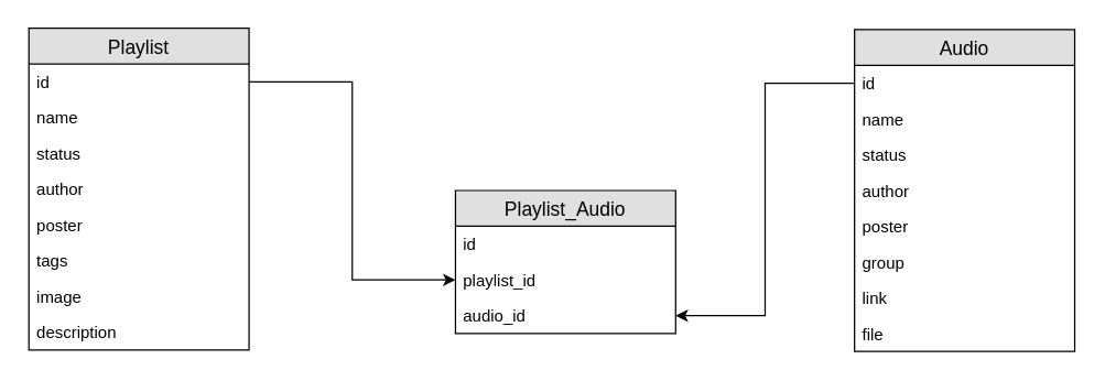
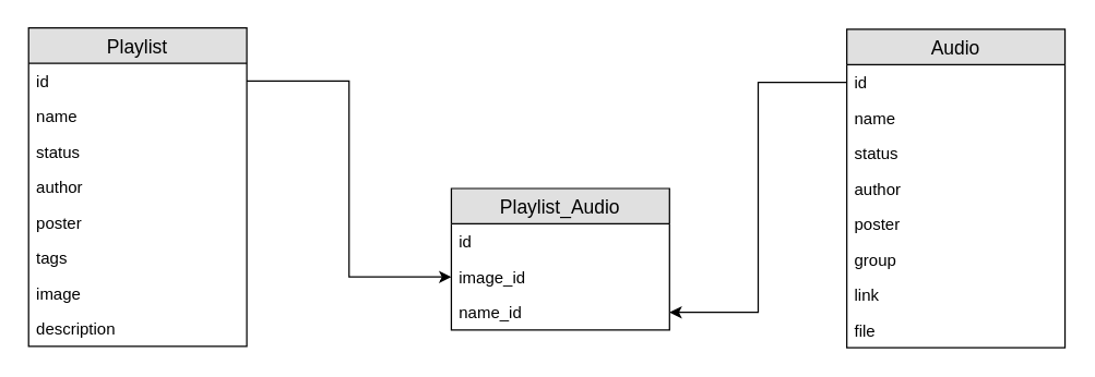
- <mxCell id="22" value="playlist_id" style="text;strokeColor=none;fillColor=none;spacingLeft=4;spacingRight=4;overflow=hidden;rotatable=0;points=[[0,0.5],[1,0.5]];portConstraint=eastwest;fontSize=12;" vertex="1" parent="20"><mxGeometry y="52" width="160" height="26" as="geometry" /></mxCell>
+ <mxCell id="22" value="image_id" style="text;strokeColor=none;fillColor=none;spacingLeft=4;spacingRight=4;overflow=hidden;rotatable=0;points=[[0,0.5],[1,0.5]];portConstraint=eastwest;fontSize=12;" vertex="1" parent="20"><mxGeometry y="52" width="160" height="26" as="geometry" /></mxCell>
- <mxCell id="23" value="audio_id" style="text;strokeColor=none;fillColor=none;spacingLeft=4;spacingRight=4;overflow=hidden;rotatable=0;points=[[0,0.5],[1,0.5]];portConstraint=eastwest;fontSize=12;" vertex="1" parent="20"><mxGeometry y="78" width="160" height="26" as="geometry" /></mxCell>
+ <mxCell id="23" value="name_id" style="text;strokeColor=none;fillColor=none;spacingLeft=4;spacingRight=4;overflow=hidden;rotatable=0;points=[[0,0.5],[1,0.5]];portConstraint=eastwest;fontSize=12;" vertex="1" parent="20"><mxGeometry y="78" width="160" height="26" as="geometry" /></mxCell>
